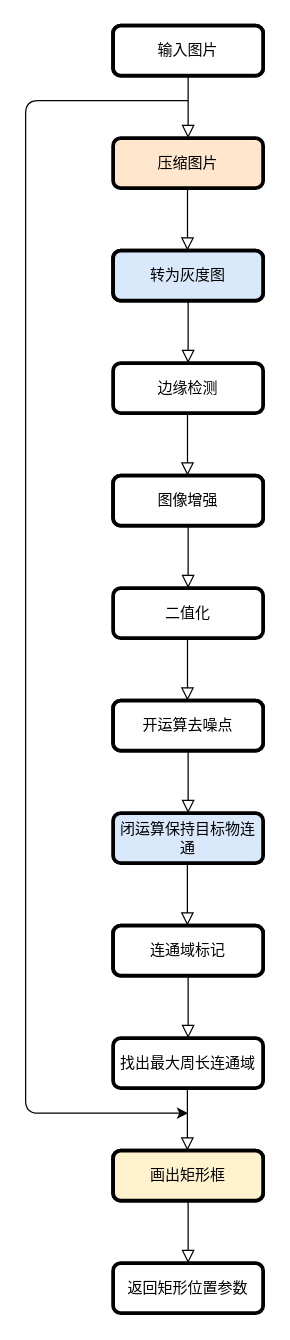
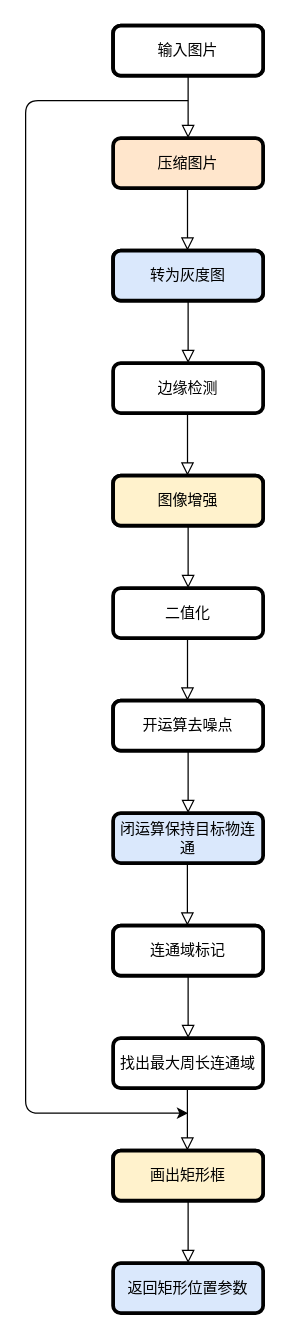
- <mxCell id="21" value="图像增强" style="rounded=1;whiteSpace=wrap;html=1;fontSize=12;glass=0;strokeWidth=3;shadow=0;" vertex="1" parent="1"><mxGeometry x="90" y="380" width="120" height="40" as="geometry" /></mxCell>
+ <mxCell id="21" value="图像增强" style="rounded=1;whiteSpace=wrap;html=1;fontSize=12;glass=0;strokeWidth=3;shadow=0;fillColor=#fff2cc;" vertex="1" parent="1"><mxGeometry x="90" y="380" width="120" height="40" as="geometry" /></mxCell>
- <mxCell id="28" value="返回矩形位置参数" style="rounded=1;whiteSpace=wrap;html=1;fontSize=12;glass=0;strokeWidth=3;shadow=0;" vertex="1" parent="1"><mxGeometry x="90" y="1010" width="120" height="40" as="geometry" /></mxCell>
+ <mxCell id="28" value="返回矩形位置参数" style="rounded=1;whiteSpace=wrap;html=1;fontSize=12;glass=0;strokeWidth=3;shadow=0;fillColor=#dae8fc;" vertex="1" parent="1"><mxGeometry x="90" y="1010" width="120" height="40" as="geometry" /></mxCell>
